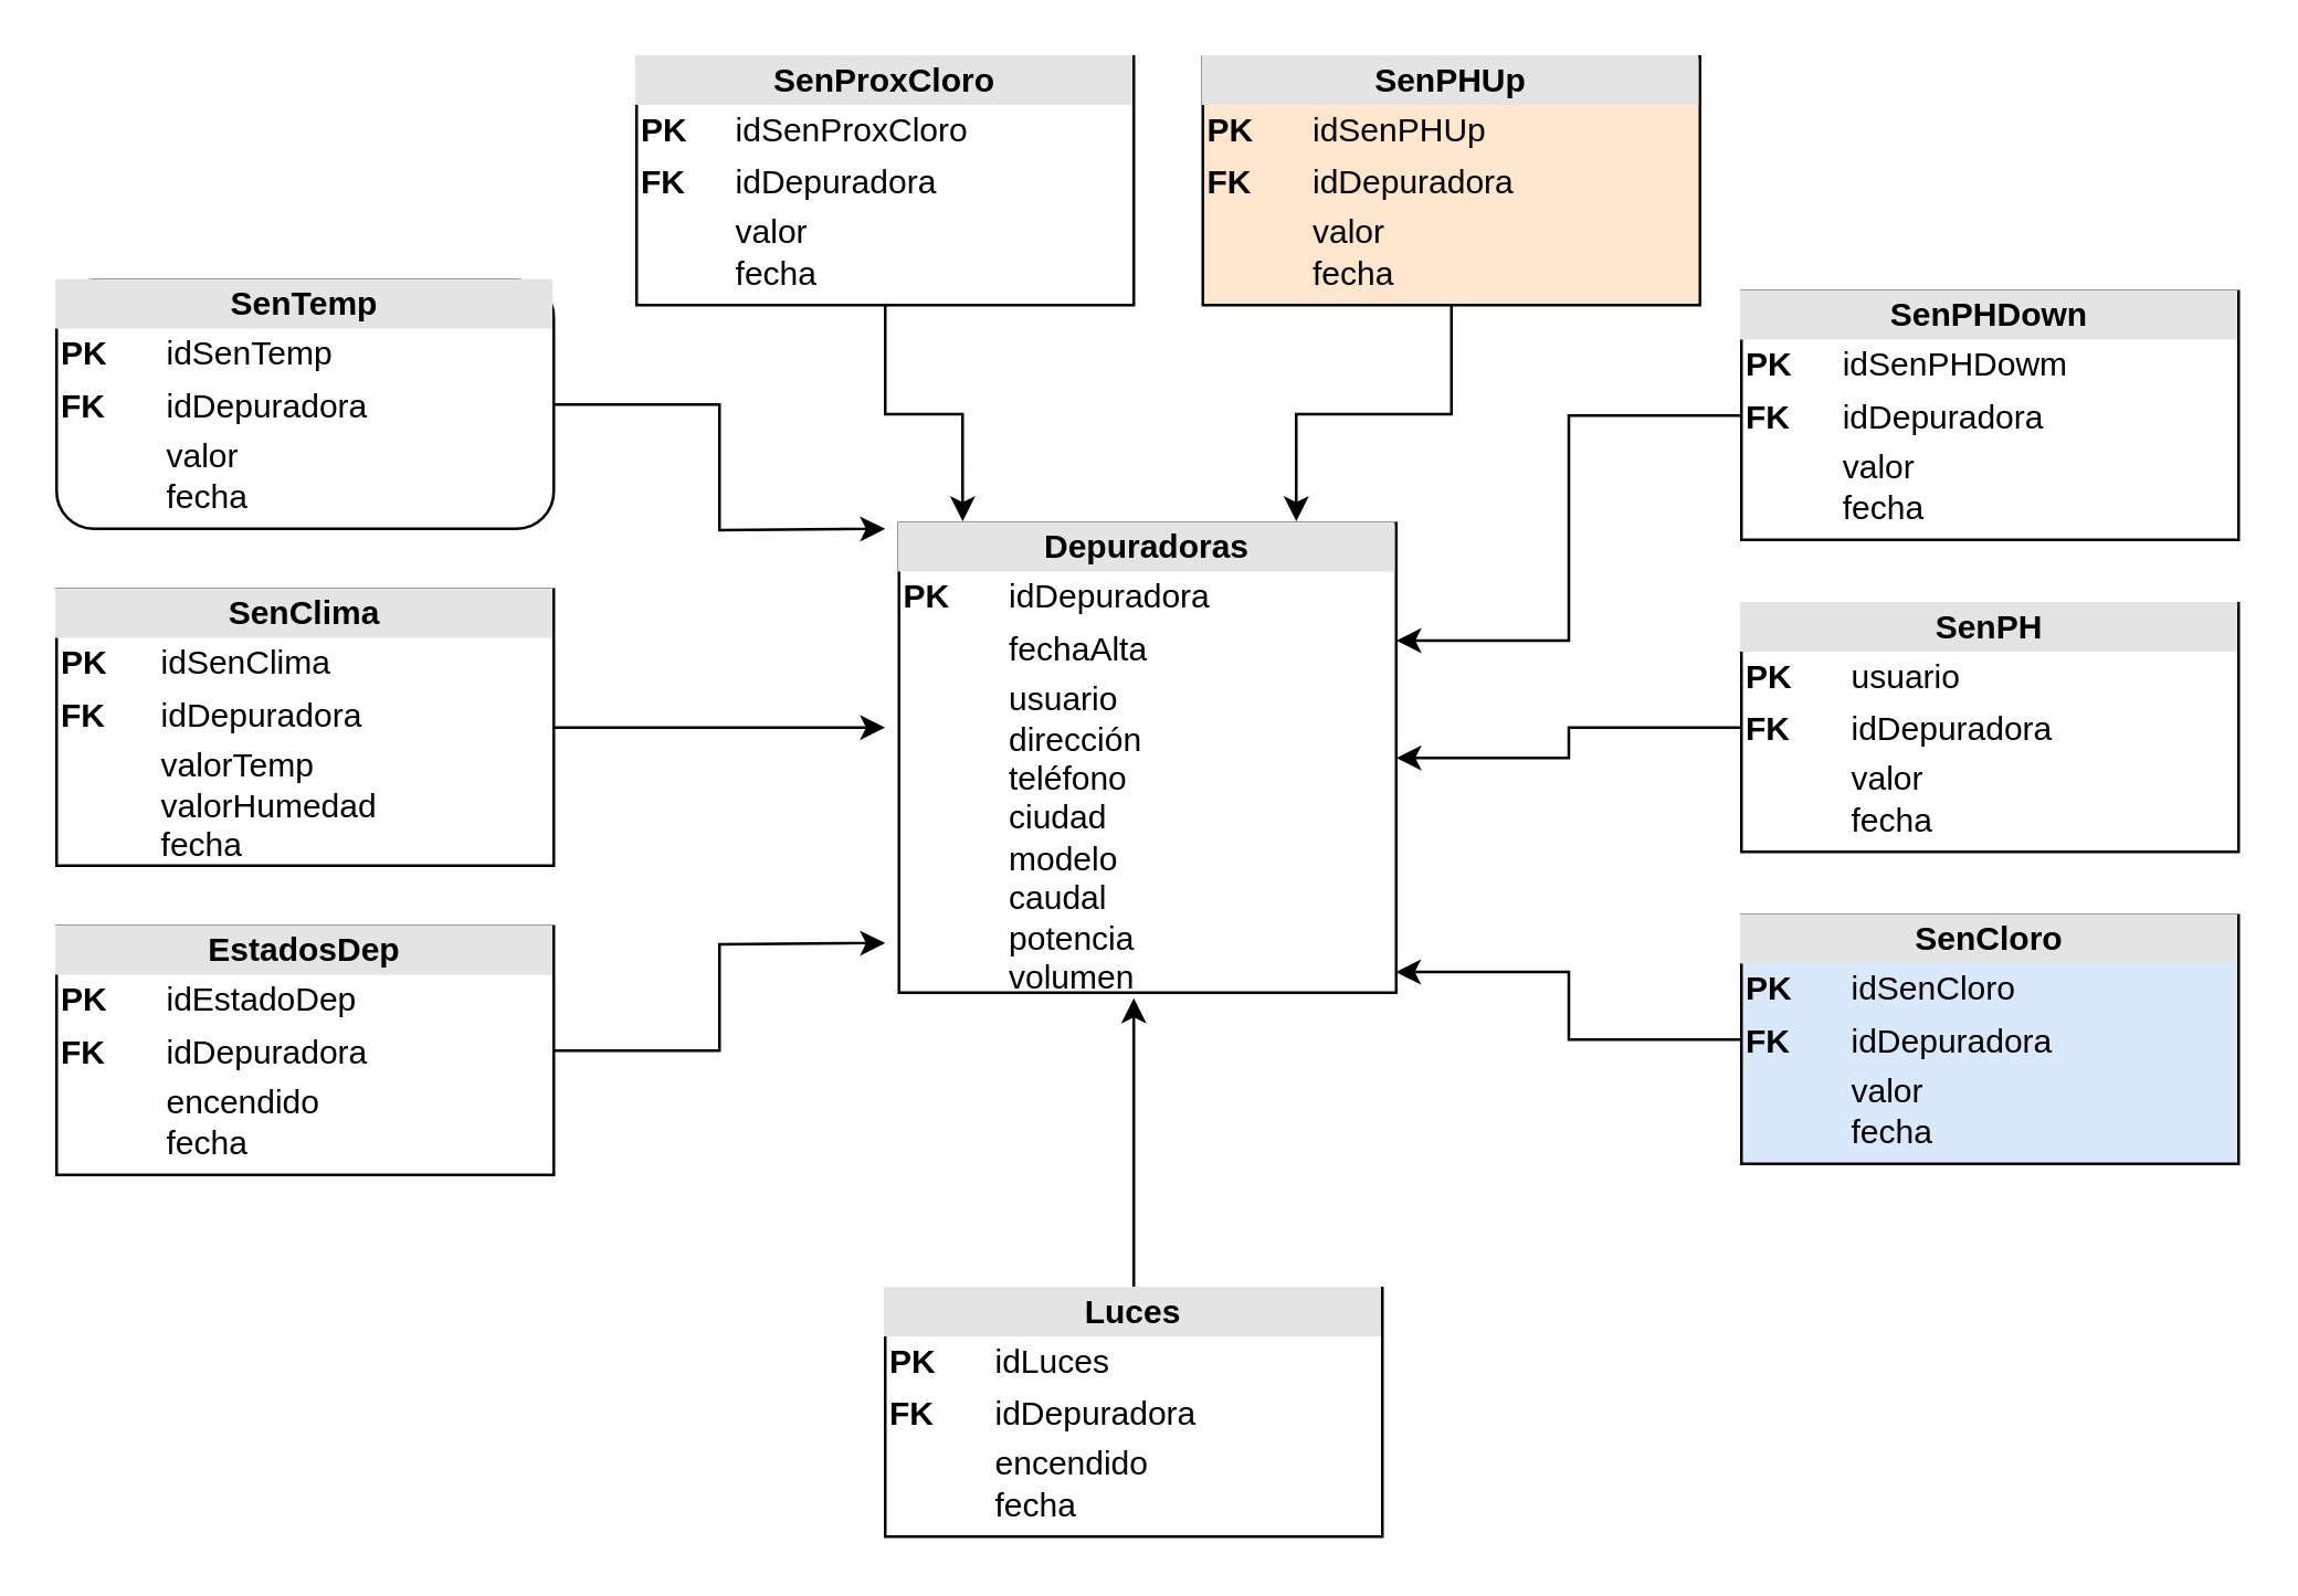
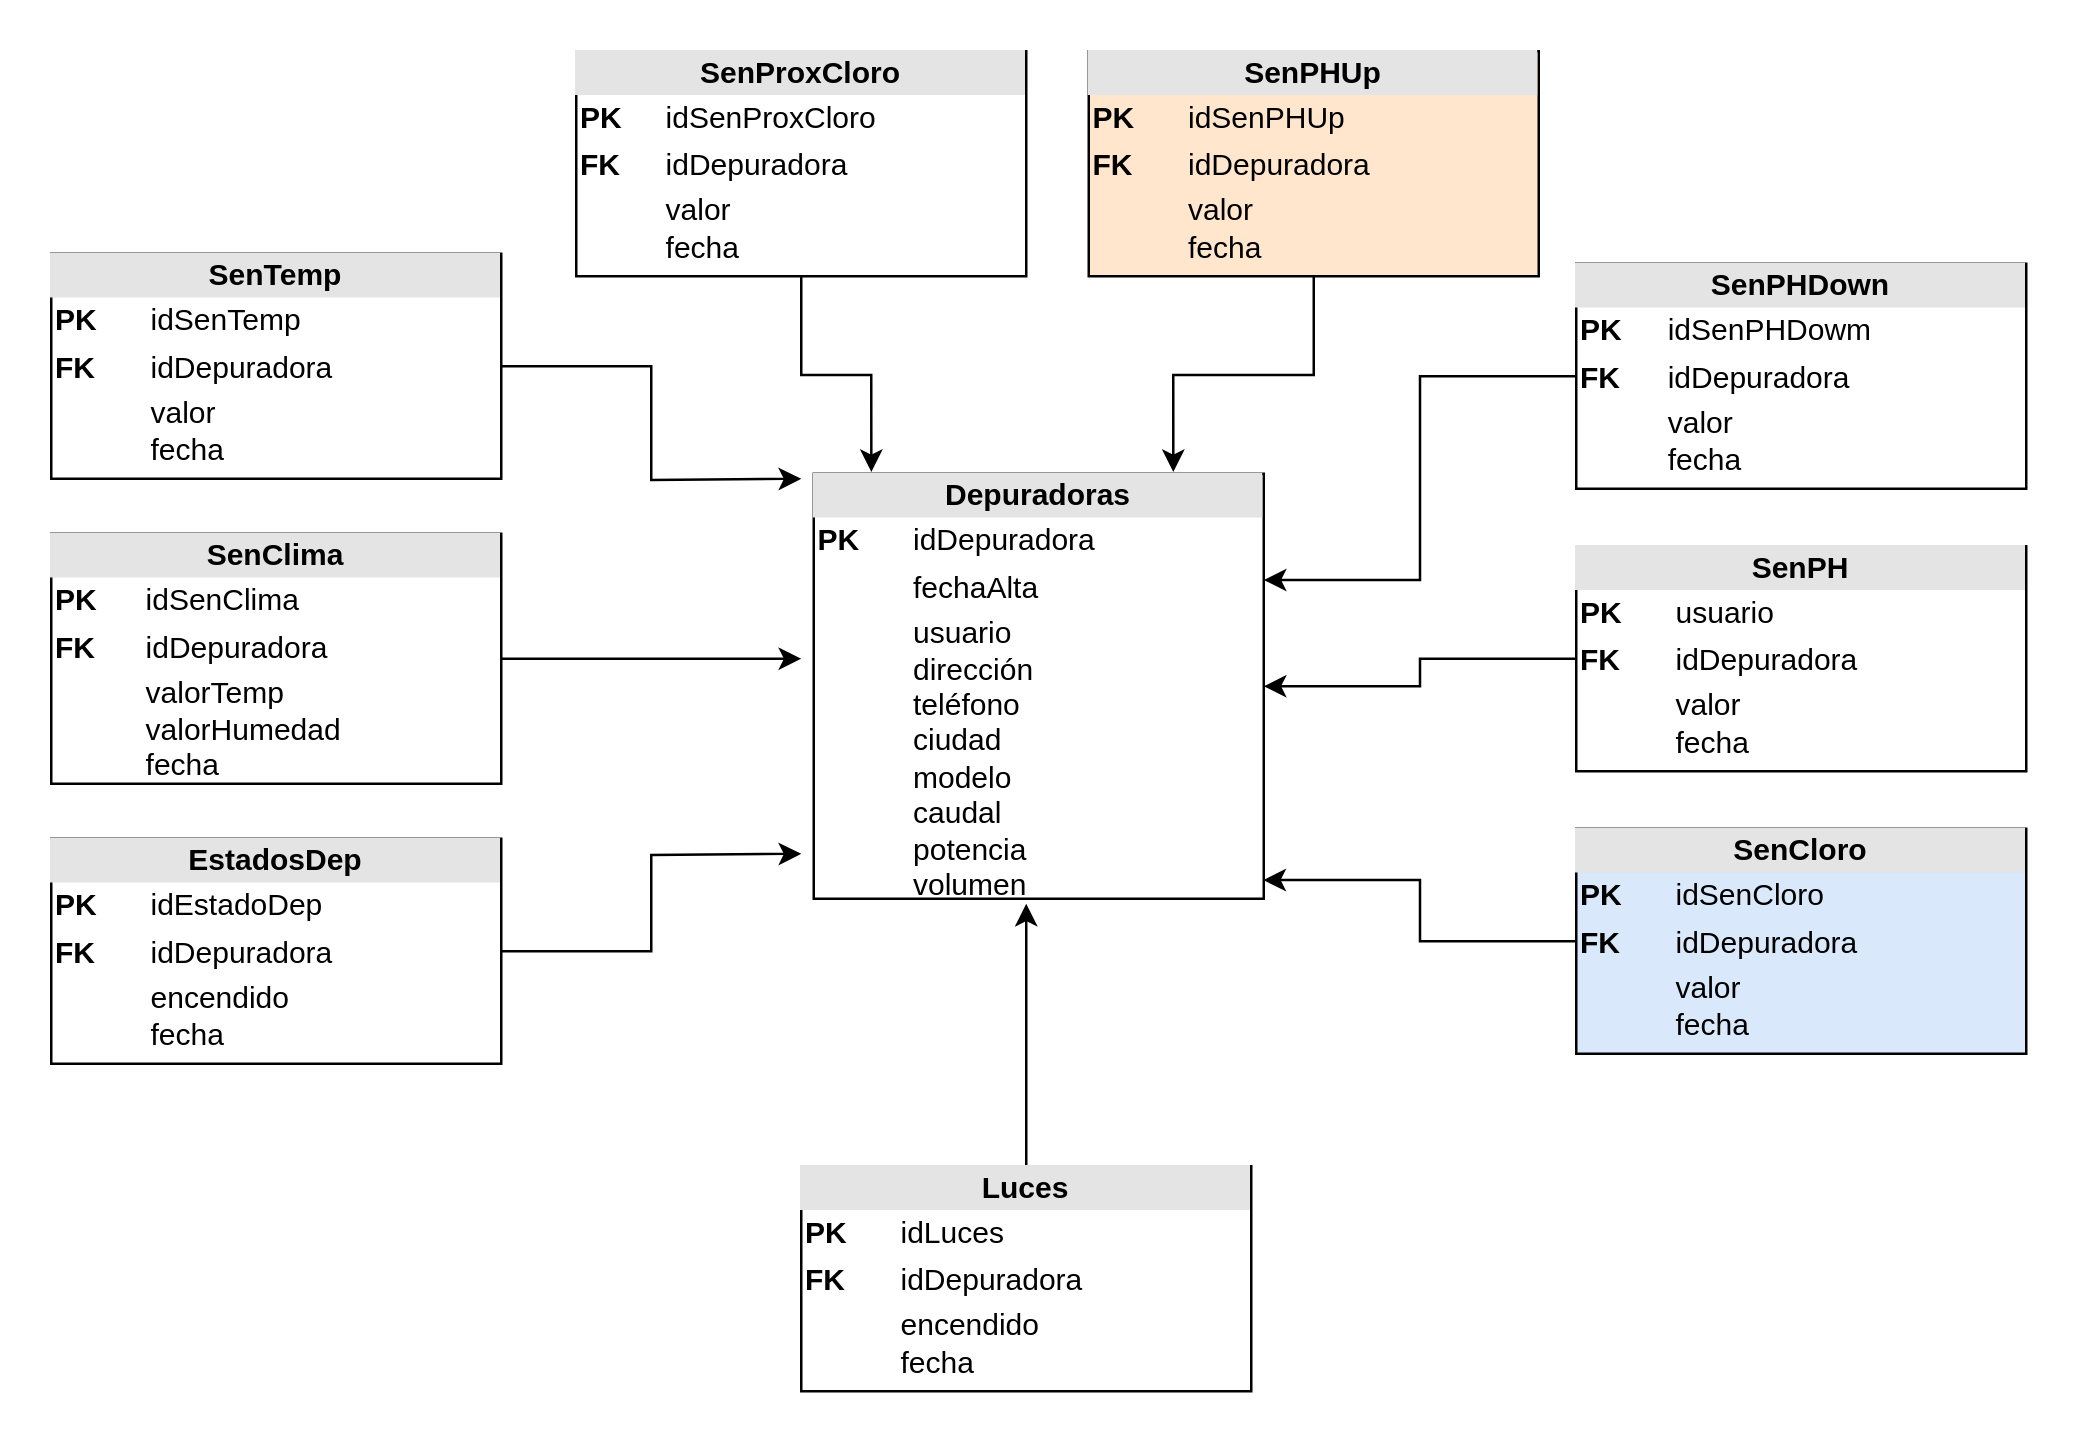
- <mxCell id="16" value="&lt;div style=&quot;text-align: center ; box-sizing: border-box ; width: 100% ; background: rgb(228 , 228 , 228) ; padding: 2px&quot;&gt;&lt;b&gt;SenTemp&lt;/b&gt;&lt;/div&gt;&lt;table style=&quot;width: 100% ; font-size: 1em&quot; cellpadding=&quot;2&quot; cellspacing=&quot;0&quot;&gt;&lt;tbody&gt;&lt;tr&gt;&lt;td&gt;&lt;b&gt;PK&lt;/b&gt;&lt;/td&gt;&lt;td&gt;idSenTemp&lt;/td&gt;&lt;/tr&gt;&lt;tr&gt;&lt;td&gt;&lt;b&gt;FK&lt;/b&gt;&lt;/td&gt;&lt;td&gt;idDepuradora&lt;/td&gt;&lt;/tr&gt;&lt;tr&gt;&lt;td&gt;&lt;/td&gt;&lt;td&gt;valor&lt;br&gt;fecha&lt;/td&gt;&lt;/tr&gt;&lt;/tbody&gt;&lt;/table&gt;" style="verticalAlign=top;align=left;overflow=fill;html=1;rounded=1;" vertex="1" parent="1"><mxGeometry x="20" y="101" width="180" height="90" as="geometry" /></mxCell>
+ <mxCell id="16" value="&lt;div style=&quot;text-align: center ; box-sizing: border-box ; width: 100% ; background: rgb(228 , 228 , 228) ; padding: 2px&quot;&gt;&lt;b&gt;SenTemp&lt;/b&gt;&lt;/div&gt;&lt;table style=&quot;width: 100% ; font-size: 1em&quot; cellpadding=&quot;2&quot; cellspacing=&quot;0&quot;&gt;&lt;tbody&gt;&lt;tr&gt;&lt;td&gt;&lt;b&gt;PK&lt;/b&gt;&lt;/td&gt;&lt;td&gt;idSenTemp&lt;/td&gt;&lt;/tr&gt;&lt;tr&gt;&lt;td&gt;&lt;b&gt;FK&lt;/b&gt;&lt;/td&gt;&lt;td&gt;idDepuradora&lt;/td&gt;&lt;/tr&gt;&lt;tr&gt;&lt;td&gt;&lt;/td&gt;&lt;td&gt;valor&lt;br&gt;fecha&lt;/td&gt;&lt;/tr&gt;&lt;/tbody&gt;&lt;/table&gt;" style="verticalAlign=top;align=left;overflow=fill;html=1;" vertex="1" parent="1"><mxGeometry x="20" y="101" width="180" height="90" as="geometry" /></mxCell>
